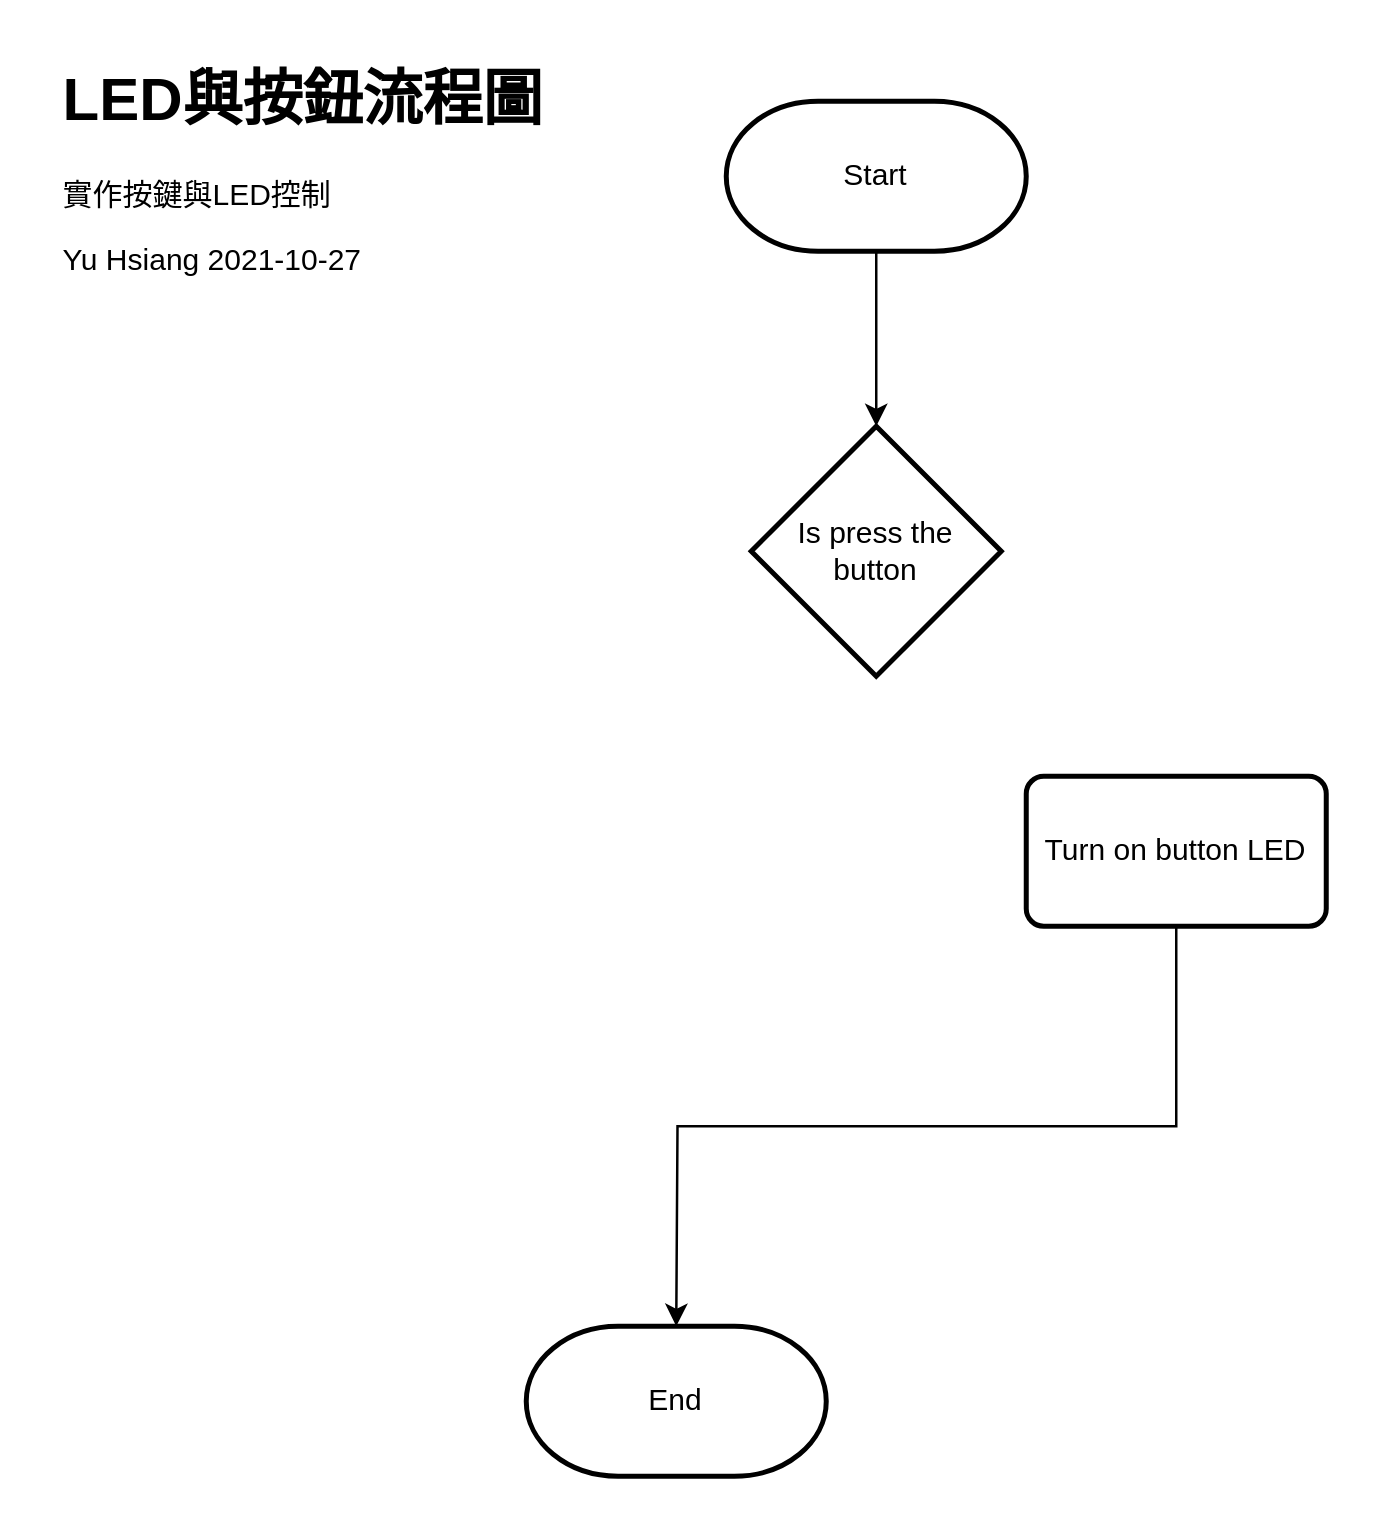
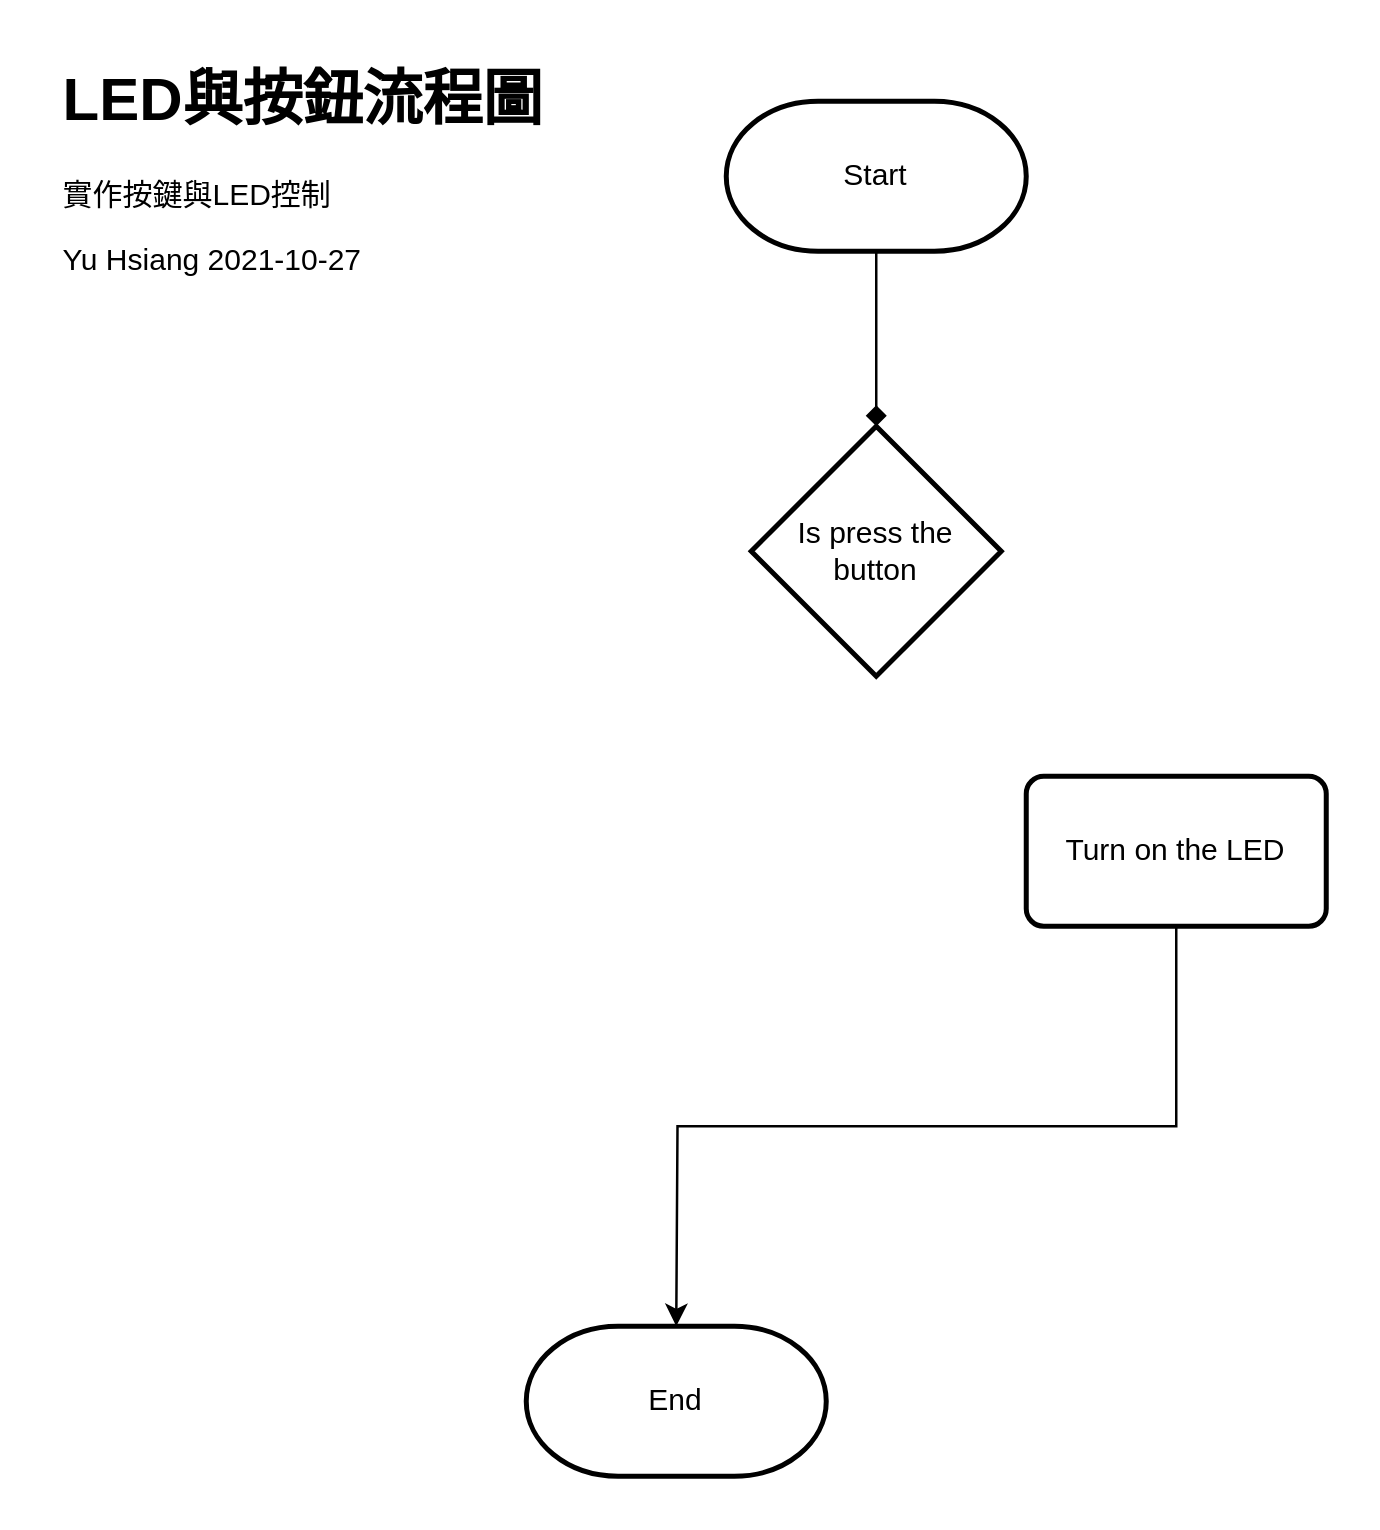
- <mxCell id="2" style="edgeStyle=orthogonalEdgeStyle;rounded=0;orthogonalLoop=1;jettySize=auto;html=1;exitX=0.5;exitY=1;exitDx=0;exitDy=0;exitPerimeter=0;entryX=0.5;entryY=0;entryDx=0;entryDy=0;entryPerimeter=0;" edge="1" parent="1" source="3" target="8"><mxGeometry relative="1" as="geometry" /></mxCell>
+ <mxCell id="2" style="edgeStyle=orthogonalEdgeStyle;rounded=0;orthogonalLoop=1;jettySize=auto;html=1;exitX=0.5;exitY=1;exitDx=0;exitDy=0;exitPerimeter=0;entryX=0.5;entryY=0;entryDx=0;entryDy=0;entryPerimeter=0;endArrow=diamond;" edge="1" parent="1" source="3" target="8"><mxGeometry relative="1" as="geometry" /></mxCell>
- <mxCell id="7" value="Turn on button LED" style="rounded=1;whiteSpace=wrap;html=1;absoluteArcSize=1;arcSize=14;strokeWidth=2;" vertex="1" parent="1"><mxGeometry x="410" y="310" width="120" height="60" as="geometry" /></mxCell>
+ <mxCell id="7" value="Turn on the LED" style="rounded=1;whiteSpace=wrap;html=1;absoluteArcSize=1;arcSize=14;strokeWidth=2;" vertex="1" parent="1"><mxGeometry x="410" y="310" width="120" height="60" as="geometry" /></mxCell>
